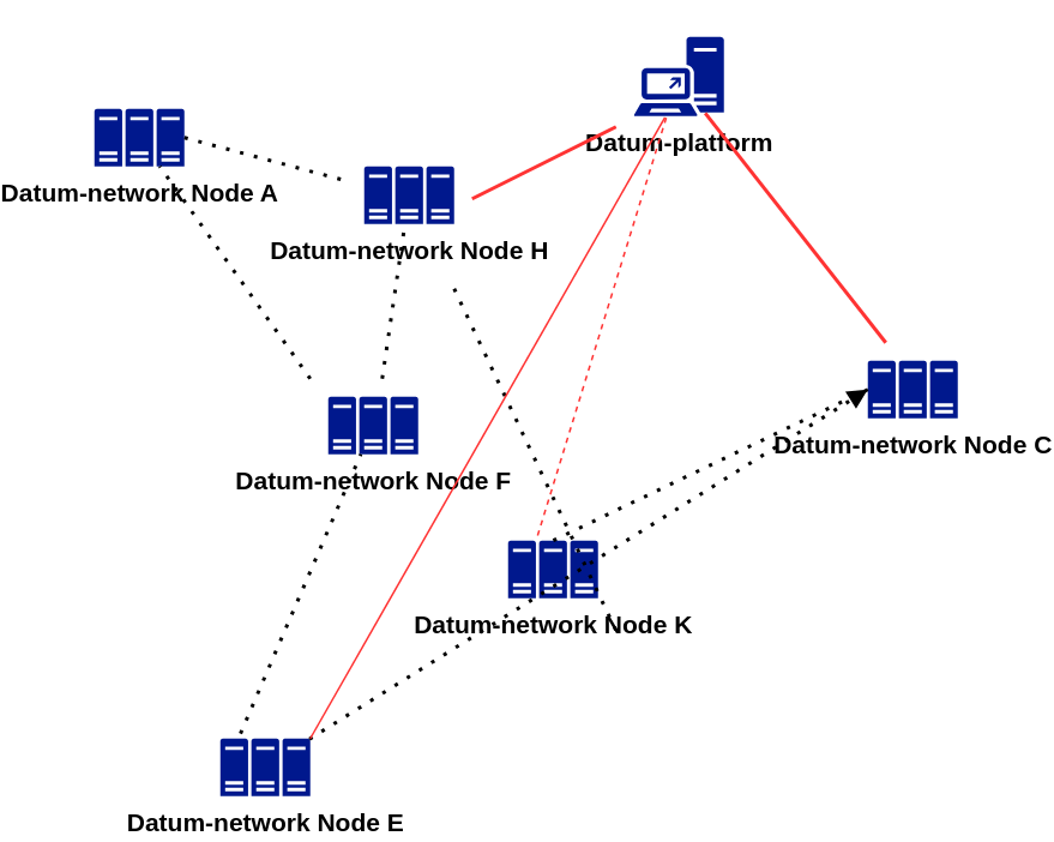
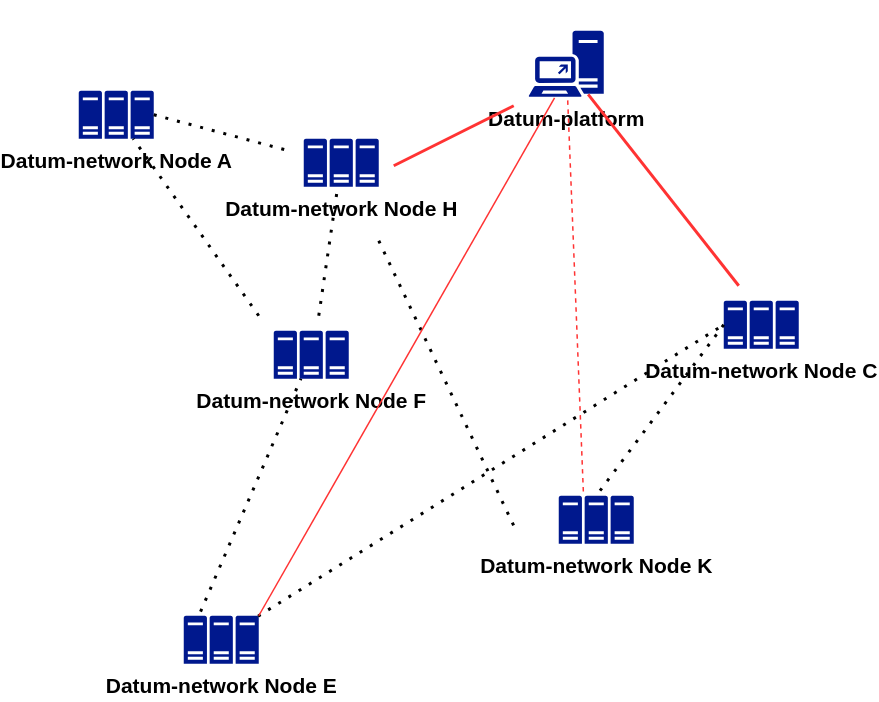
- <mxCell id="15" value="" style="endArrow=block;dashed=1;html=1;dashPattern=1 3;strokeWidth=2;rounded=0;fontSize=14;exitX=0.99;exitY=0.01;exitDx=0;exitDy=0;exitPerimeter=0;entryX=0;entryY=0.5;entryDx=0;entryDy=0;entryPerimeter=0;" parent="1" source="7" target="8" edge="1"><mxGeometry width="50" height="50" relative="1" as="geometry"><mxPoint x="200" y="480" as="sourcePoint" /><mxPoint x="250" y="430" as="targetPoint" /></mxGeometry></mxCell>
+ <mxCell id="15" value="" style="endArrow=none;dashed=1;html=1;dashPattern=1 3;strokeWidth=2;rounded=0;fontSize=14;exitX=0.99;exitY=0.01;exitDx=0;exitDy=0;exitPerimeter=0;entryX=0;entryY=0.5;entryDx=0;entryDy=0;entryPerimeter=0;" parent="1" source="7" target="8" edge="1"><mxGeometry width="50" height="50" relative="1" as="geometry"><mxPoint x="200" y="480" as="sourcePoint" /><mxPoint x="250" y="430" as="targetPoint" /></mxGeometry></mxCell>
- <mxCell id="5" value="&lt;b&gt;Datum-network&amp;nbsp;&lt;/b&gt;&lt;b&gt;Node K&lt;/b&gt;" style="sketch=0;aspect=fixed;pointerEvents=1;shadow=0;dashed=0;html=1;strokeColor=none;labelPosition=center;verticalLabelPosition=bottom;verticalAlign=top;align=center;fillColor=#00188D;shape=mxgraph.mscae.enterprise.server_farm;fontSize=14;" parent="1" vertex="1"><mxGeometry x="250" y="300" width="50" height="32" as="geometry" /></mxCell>
+ <mxCell id="5" value="&lt;b&gt;Datum-network&amp;nbsp;&lt;/b&gt;&lt;b&gt;Node K&lt;/b&gt;" style="sketch=0;aspect=fixed;pointerEvents=1;shadow=0;dashed=0;html=1;strokeColor=none;labelPosition=center;verticalLabelPosition=bottom;verticalAlign=top;align=center;fillColor=#00188D;shape=mxgraph.mscae.enterprise.server_farm;fontSize=14;" parent="1" vertex="1"><mxGeometry x="340" y="330" width="50" height="32" as="geometry" /></mxCell>
